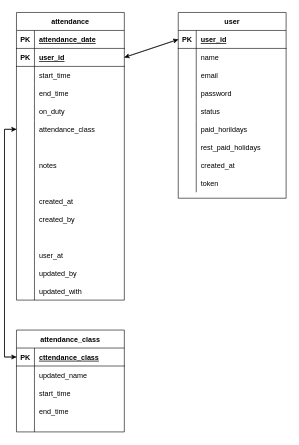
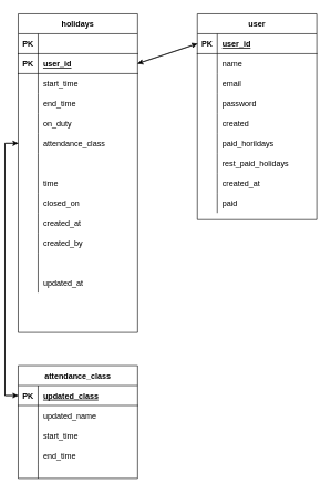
- <mxCell id="2" value="attendance" style="shape=table;startSize=30;container=1;collapsible=1;childLayout=tableLayout;fixedRows=1;rowLines=0;fontStyle=1;align=center;resizeLast=1;" vertex="1" parent="1"><mxGeometry x="20" y="20" width="180" height="480" as="geometry" /></mxCell>
+ <mxCell id="2" value="holidays" style="shape=table;startSize=30;container=1;collapsible=1;childLayout=tableLayout;fixedRows=1;rowLines=0;fontStyle=1;align=center;resizeLast=1;" vertex="1" parent="1"><mxGeometry x="20" y="20" width="180" height="480" as="geometry" /></mxCell>
- <mxCell id="5" value="attendance_date" style="shape=partialRectangle;connectable=0;fillColor=none;top=0;left=0;bottom=0;right=0;align=left;spacingLeft=6;fontStyle=5;overflow=hidden;" vertex="1" parent="3"><mxGeometry x="30" width="150" height="30" as="geometry" /></mxCell>
- <mxCell id="61" value="status" style="shape=partialRectangle;connectable=0;fillColor=none;top=0;left=0;bottom=0;right=0;align=left;spacingLeft=6;overflow=hidden;" vertex="1" parent="59"><mxGeometry x="30" width="150" height="30" as="geometry" /></mxCell>
+ <mxCell id="61" value="created" style="shape=partialRectangle;connectable=0;fillColor=none;top=0;left=0;bottom=0;right=0;align=left;spacingLeft=6;overflow=hidden;" vertex="1" parent="59"><mxGeometry x="30" width="150" height="30" as="geometry" /></mxCell>
- <mxCell id="25" value="notes" style="shape=partialRectangle;connectable=0;fillColor=none;top=0;left=0;bottom=0;right=0;align=left;spacingLeft=6;overflow=hidden;" vertex="1" parent="23"><mxGeometry x="30" width="150" height="30" as="geometry" /></mxCell>
+ <mxCell id="25" value="time" style="shape=partialRectangle;connectable=0;fillColor=none;top=0;left=0;bottom=0;right=0;align=left;spacingLeft=6;overflow=hidden;" vertex="1" parent="23"><mxGeometry x="30" width="150" height="30" as="geometry" /></mxCell>
+ <mxCell id="28" value="closed_on" style="shape=partialRectangle;connectable=0;fillColor=none;top=0;left=0;bottom=0;right=0;align=left;spacingLeft=6;overflow=hidden;" vertex="1" parent="26"><mxGeometry x="30" width="150" height="30" as="geometry" /></mxCell>
- <mxCell id="73" value="token" style="shape=partialRectangle;connectable=0;fillColor=none;top=0;left=0;bottom=0;right=0;align=left;spacingLeft=6;overflow=hidden;" vertex="1" parent="71"><mxGeometry x="30" width="150" height="30" as="geometry" /></mxCell>
+ <mxCell id="73" value="paid" style="shape=partialRectangle;connectable=0;fillColor=none;top=0;left=0;bottom=0;right=0;align=left;spacingLeft=6;overflow=hidden;" vertex="1" parent="71"><mxGeometry x="30" width="150" height="30" as="geometry" /></mxCell>
- <mxCell id="39" value="user_at" style="shape=partialRectangle;connectable=0;fillColor=none;top=0;left=0;bottom=0;right=0;align=left;spacingLeft=6;overflow=hidden;" vertex="1" parent="37"><mxGeometry x="30" width="150" height="30" as="geometry" /></mxCell>
+ <mxCell id="39" value="updated_at" style="shape=partialRectangle;connectable=0;fillColor=none;top=0;left=0;bottom=0;right=0;align=left;spacingLeft=6;overflow=hidden;" vertex="1" parent="37"><mxGeometry x="30" width="150" height="30" as="geometry" /></mxCell>
- <mxCell id="42" value="updated_by" style="shape=partialRectangle;connectable=0;fillColor=none;top=0;left=0;bottom=0;right=0;align=left;spacingLeft=6;overflow=hidden;" vertex="1" parent="40"><mxGeometry x="30" width="150" height="30" as="geometry" /></mxCell>
- <mxCell id="45" value="updated_with" style="shape=partialRectangle;connectable=0;fillColor=none;top=0;left=0;bottom=0;right=0;align=left;spacingLeft=6;overflow=hidden;" vertex="1" parent="43"><mxGeometry x="30" width="150" height="30" as="geometry" /></mxCell>
- <mxCell id="79" value="cttendance_class" style="shape=partialRectangle;connectable=0;fillColor=none;top=0;left=0;bottom=0;right=0;align=left;spacingLeft=6;fontStyle=5;overflow=hidden;" vertex="1" parent="77"><mxGeometry x="30" width="150" height="30" as="geometry" /></mxCell>
+ <mxCell id="79" value="updated_class" style="shape=partialRectangle;connectable=0;fillColor=none;top=0;left=0;bottom=0;right=0;align=left;spacingLeft=6;fontStyle=5;overflow=hidden;" vertex="1" parent="77"><mxGeometry x="30" width="150" height="30" as="geometry" /></mxCell>
